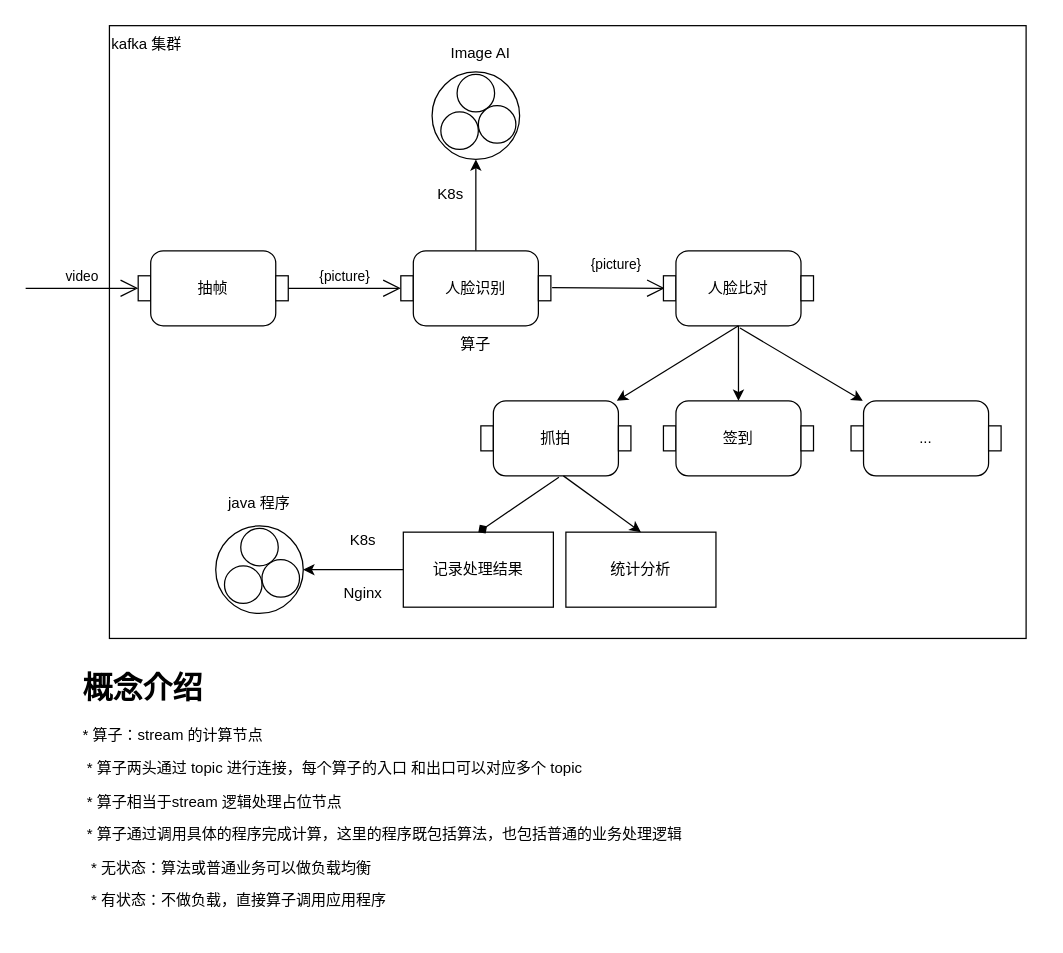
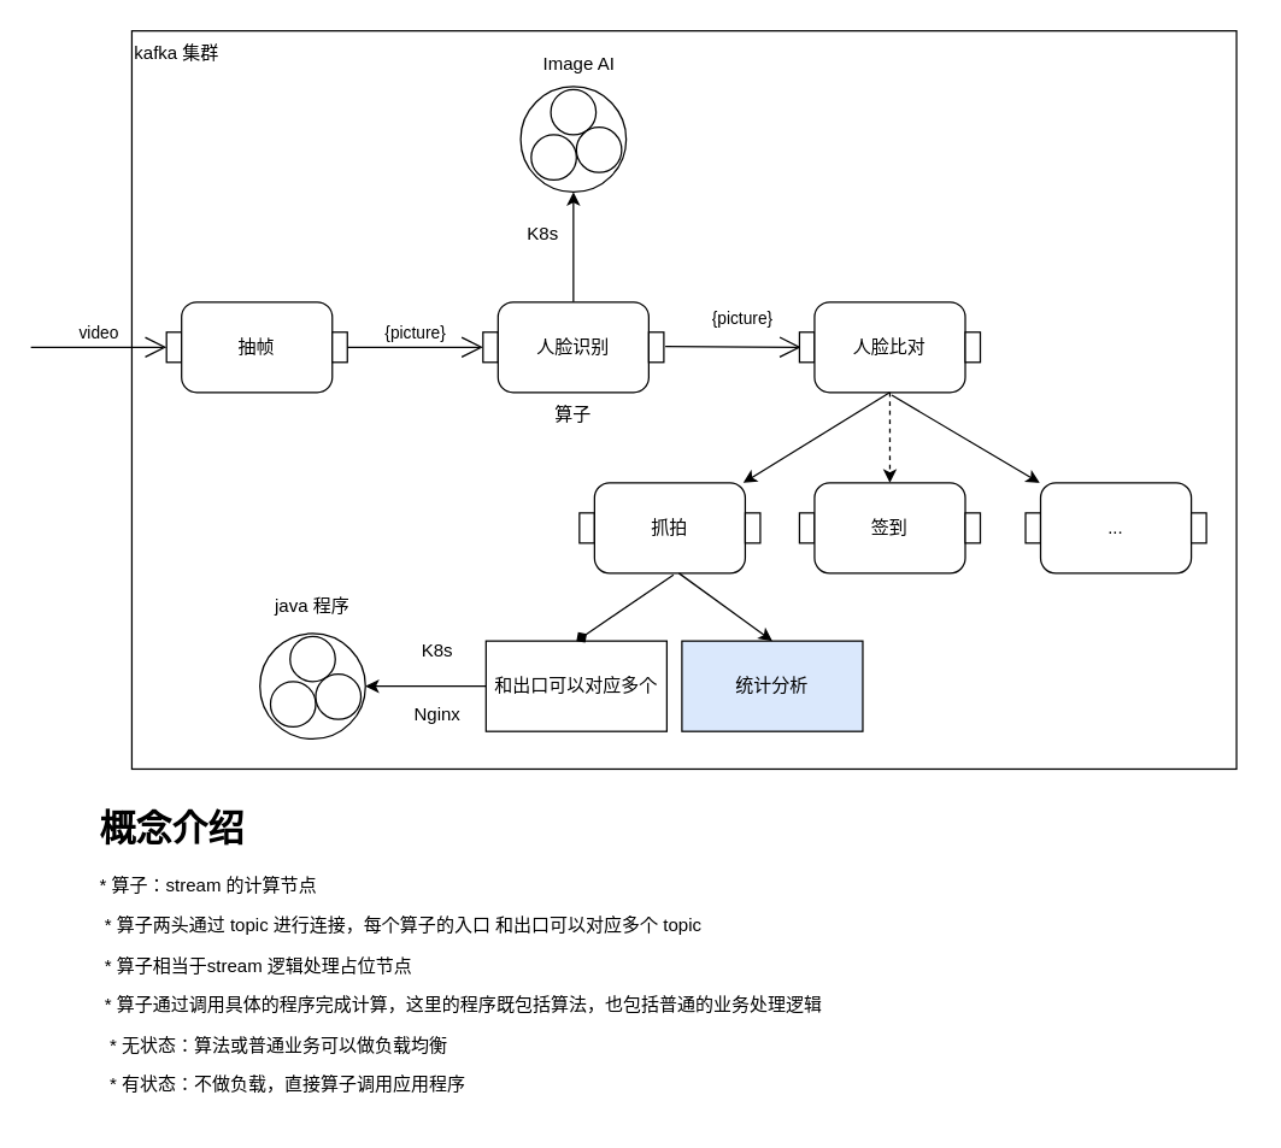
- <mxCell id="9" style="edgeStyle=orthogonalEdgeStyle;rounded=0;orthogonalLoop=1;jettySize=auto;html=1;" parent="1" source="10" target="12" edge="1"><mxGeometry relative="1" as="geometry"><Array as="points"><mxPoint x="590" y="330" /></Array></mxGeometry></mxCell>
+ <mxCell id="9" style="edgeStyle=orthogonalEdgeStyle;rounded=0;orthogonalLoop=1;jettySize=auto;html=1;dashed=1;" parent="1" source="10" target="12" edge="1"><mxGeometry relative="1" as="geometry"><Array as="points"><mxPoint x="590" y="330" /></Array></mxGeometry></mxCell>
- <mxCell id="17" value="记录处理结果" style="rounded=0;whiteSpace=wrap;html=1;" parent="1" vertex="1"><mxGeometry x="322" y="425" width="120" height="60" as="geometry" /></mxCell>
+ <mxCell id="17" value="和出口可以对应多个" style="rounded=0;whiteSpace=wrap;html=1;" parent="1" vertex="1"><mxGeometry x="322" y="425" width="120" height="60" as="geometry" /></mxCell>
- <mxCell id="18" value="统计分析" style="rounded=0;whiteSpace=wrap;html=1;" parent="1" vertex="1"><mxGeometry x="452" y="425" width="120" height="60" as="geometry" /></mxCell>
+ <mxCell id="18" value="统计分析" style="rounded=0;whiteSpace=wrap;html=1;fillColor=#dae8fc;" parent="1" vertex="1"><mxGeometry x="452" y="425" width="120" height="60" as="geometry" /></mxCell>
